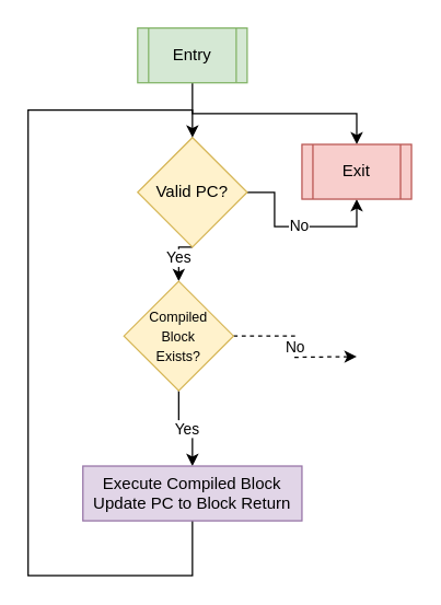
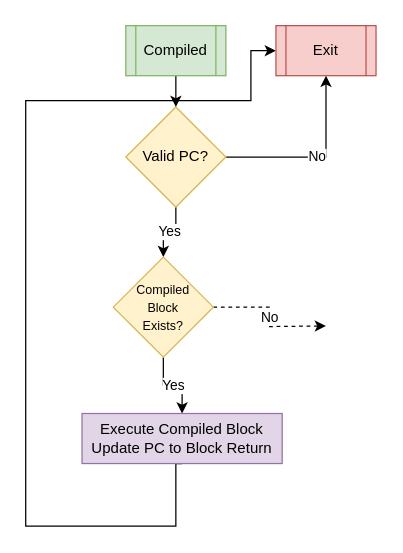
- <mxCell id="10" value="Entry" style="shape=process;whiteSpace=wrap;html=1;backgroundOutline=1;fillColor=#d5e8d4;strokeColor=#82b366;" parent="1" vertex="1"><mxGeometry x="100" y="20" width="80" height="40" as="geometry" /></mxCell>
+ <mxCell id="10" value="Compiled" style="shape=process;whiteSpace=wrap;html=1;backgroundOutline=1;fillColor=#d5e8d4;strokeColor=#82b366;" parent="1" vertex="1"><mxGeometry x="100" y="20" width="80" height="40" as="geometry" /></mxCell>
- <mxCell id="11" value="Exit" style="shape=process;whiteSpace=wrap;html=1;backgroundOutline=1;fillColor=#f8cecc;strokeColor=#b85450;" parent="1" vertex="1"><mxGeometry x="220" y="105" width="80" height="40" as="geometry" /></mxCell>
+ <mxCell id="11" value="Exit" style="shape=process;whiteSpace=wrap;html=1;backgroundOutline=1;fillColor=#f8cecc;strokeColor=#b85450;" parent="1" vertex="1"><mxGeometry x="220" y="20" width="80" height="40" as="geometry" /></mxCell>
- <mxCell id="4" value="Valid PC?" style="rhombus;whiteSpace=wrap;html=1;fillColor=#fff2cc;strokeColor=#d6b656;" parent="1" vertex="1"><mxGeometry x="100" y="100" width="80" height="80" as="geometry" /></mxCell>
+ <mxCell id="4" value="Valid PC?" style="rhombus;whiteSpace=wrap;html=1;fillColor=#fff2cc;strokeColor=#d6b656;" parent="1" vertex="1"><mxGeometry x="100" y="85" width="80" height="80" as="geometry" /></mxCell>
- <mxCell id="8" value="Execute Compiled Block&lt;br&gt;Update PC to Block Return" style="rounded=0;whiteSpace=wrap;html=1;fillColor=#e1d5e7;strokeColor=#9673a6;" parent="1" vertex="1"><mxGeometry x="60" y="340" width="160" height="40" as="geometry" /></mxCell>
+ <mxCell id="8" value="Execute Compiled Block&lt;br&gt;Update PC to Block Return" style="rounded=0;whiteSpace=wrap;html=1;fillColor=#e1d5e7;strokeColor=#9673a6;" parent="1" vertex="1"><mxGeometry x="65" y="330" width="160" height="40" as="geometry" /></mxCell>
